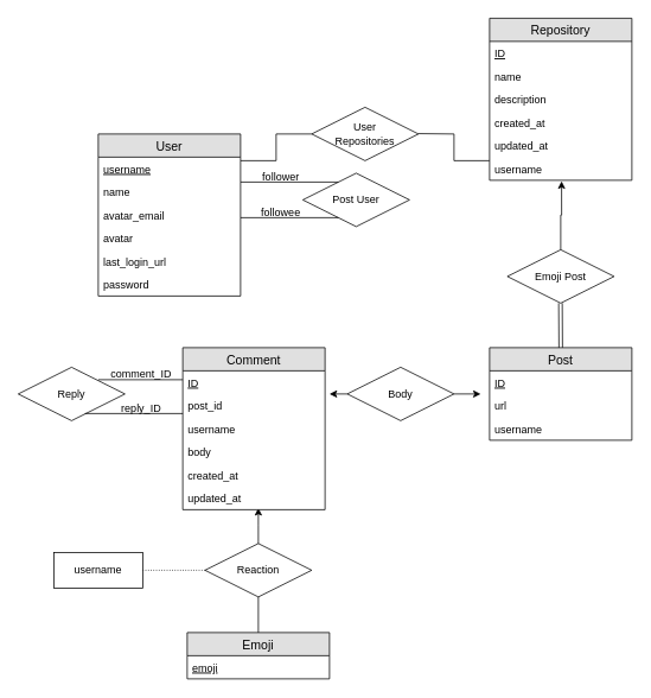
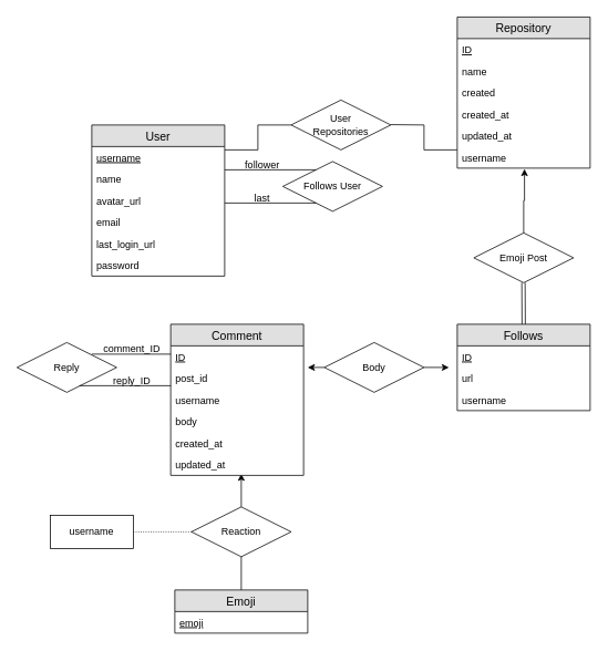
- <mxCell id="47" value="description" style="text;strokeColor=none;fillColor=none;spacingLeft=4;spacingRight=4;overflow=hidden;rotatable=0;points=[[0,0.5],[1,0.5]];portConstraint=eastwest;fontSize=12;" parent="44" vertex="1"><mxGeometry y="78" width="160" height="26" as="geometry" /></mxCell>
+ <mxCell id="47" value="created" style="text;strokeColor=none;fillColor=none;spacingLeft=4;spacingRight=4;overflow=hidden;rotatable=0;points=[[0,0.5],[1,0.5]];portConstraint=eastwest;fontSize=12;" parent="44" vertex="1"><mxGeometry y="78" width="160" height="26" as="geometry" /></mxCell>
- <mxCell id="3" value="Post User" style="shape=rhombus;perimeter=rhombusPerimeter;whiteSpace=wrap;html=1;align=center;" parent="1" vertex="1"><mxGeometry x="340" y="194" width="120" height="60" as="geometry" /></mxCell>
+ <mxCell id="3" value="Follows User" style="shape=rhombus;perimeter=rhombusPerimeter;whiteSpace=wrap;html=1;align=center;" parent="1" vertex="1"><mxGeometry x="340" y="194" width="120" height="60" as="geometry" /></mxCell>
- <mxCell id="23" value="followee" style="text;html=1;align=center;verticalAlign=middle;resizable=0;points=[];autosize=1;" parent="1" vertex="1"><mxGeometry x="285" y="228" width="60" height="20" as="geometry" /></mxCell>
+ <mxCell id="23" value="last" style="text;html=1;align=center;verticalAlign=middle;resizable=0;points=[];autosize=1;" parent="1" vertex="1"><mxGeometry x="285" y="228" width="60" height="20" as="geometry" /></mxCell>
- <mxCell id="29" value="avatar_email" style="text;strokeColor=none;fillColor=none;spacingLeft=4;spacingRight=4;overflow=hidden;rotatable=0;points=[[0,0.5],[1,0.5]];portConstraint=eastwest;fontSize=12;" parent="26" vertex="1"><mxGeometry y="78" width="160" height="26" as="geometry" /></mxCell>
+ <mxCell id="29" value="avatar_url" style="text;strokeColor=none;fillColor=none;spacingLeft=4;spacingRight=4;overflow=hidden;rotatable=0;points=[[0,0.5],[1,0.5]];portConstraint=eastwest;fontSize=12;" parent="26" vertex="1"><mxGeometry y="78" width="160" height="26" as="geometry" /></mxCell>
- <mxCell id="30" value="avatar" style="text;strokeColor=none;fillColor=none;spacingLeft=4;spacingRight=4;overflow=hidden;rotatable=0;points=[[0,0.5],[1,0.5]];portConstraint=eastwest;fontSize=12;" parent="26" vertex="1"><mxGeometry y="104" width="160" height="26" as="geometry" /></mxCell>
+ <mxCell id="30" value="email" style="text;strokeColor=none;fillColor=none;spacingLeft=4;spacingRight=4;overflow=hidden;rotatable=0;points=[[0,0.5],[1,0.5]];portConstraint=eastwest;fontSize=12;" parent="26" vertex="1"><mxGeometry y="104" width="160" height="26" as="geometry" /></mxCell>
- <mxCell id="33" value="Post" style="swimlane;fontStyle=0;childLayout=stackLayout;horizontal=1;startSize=26;fillColor=#e0e0e0;horizontalStack=0;resizeParent=1;resizeParentMax=0;resizeLast=0;collapsible=1;marginBottom=0;swimlaneFillColor=#ffffff;align=center;fontSize=14;" parent="1" vertex="1"><mxGeometry x="550" y="390" width="160" height="104" as="geometry" /></mxCell>
+ <mxCell id="33" value="Follows" style="swimlane;fontStyle=0;childLayout=stackLayout;horizontal=1;startSize=26;fillColor=#e0e0e0;horizontalStack=0;resizeParent=1;resizeParentMax=0;resizeLast=0;collapsible=1;marginBottom=0;swimlaneFillColor=#ffffff;align=center;fontSize=14;" parent="1" vertex="1"><mxGeometry x="550" y="390" width="160" height="104" as="geometry" /></mxCell>
